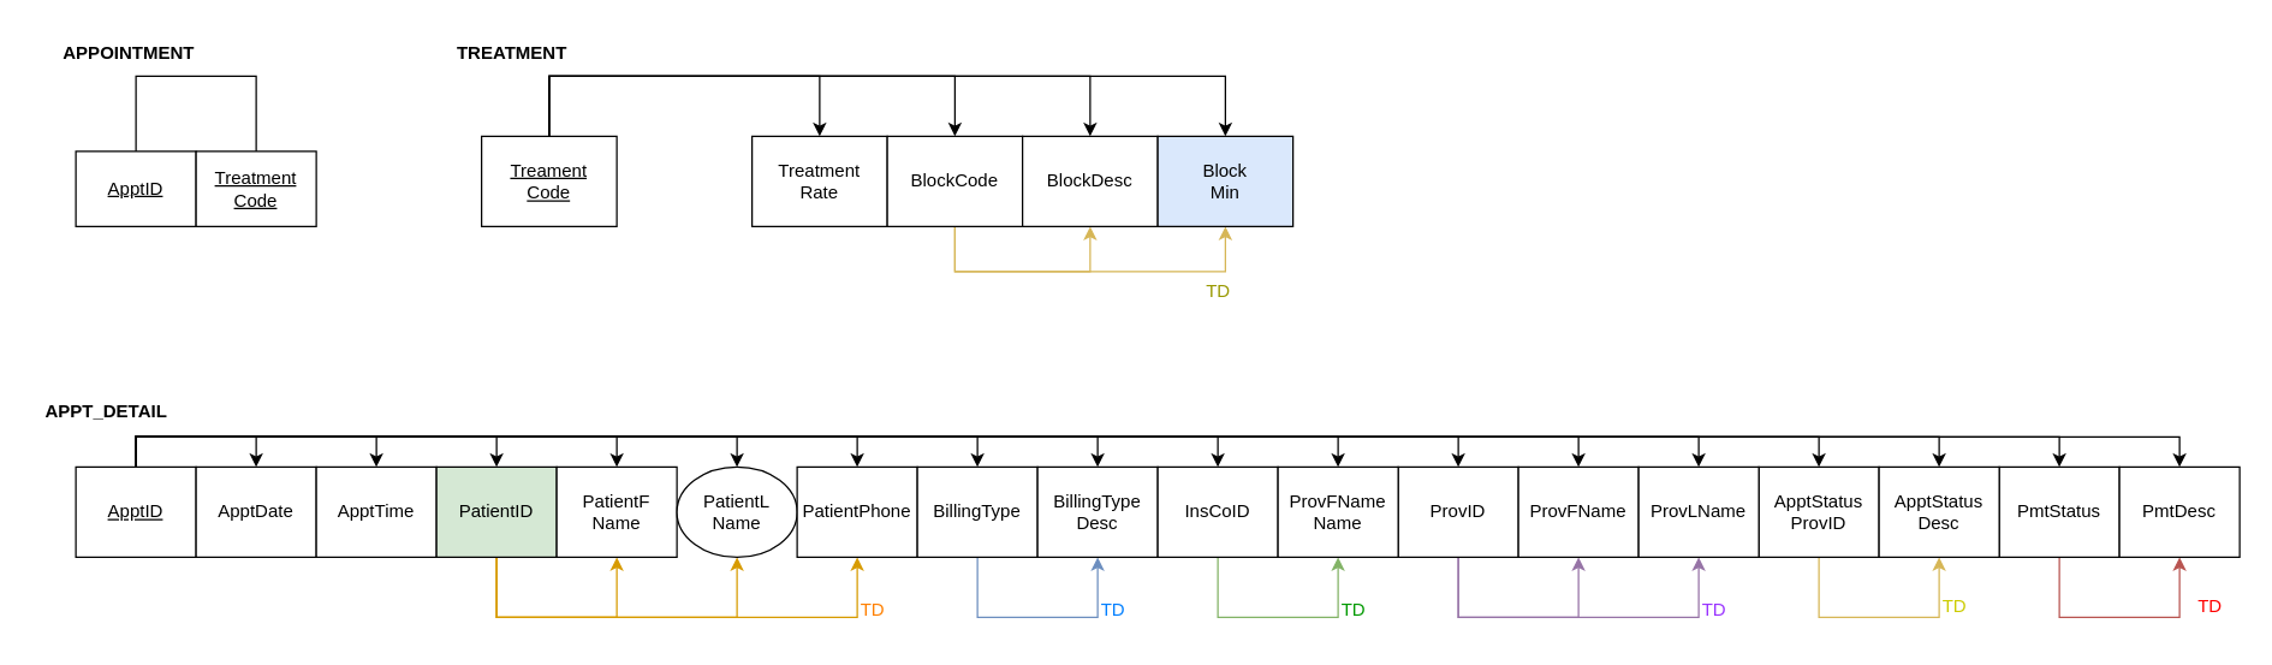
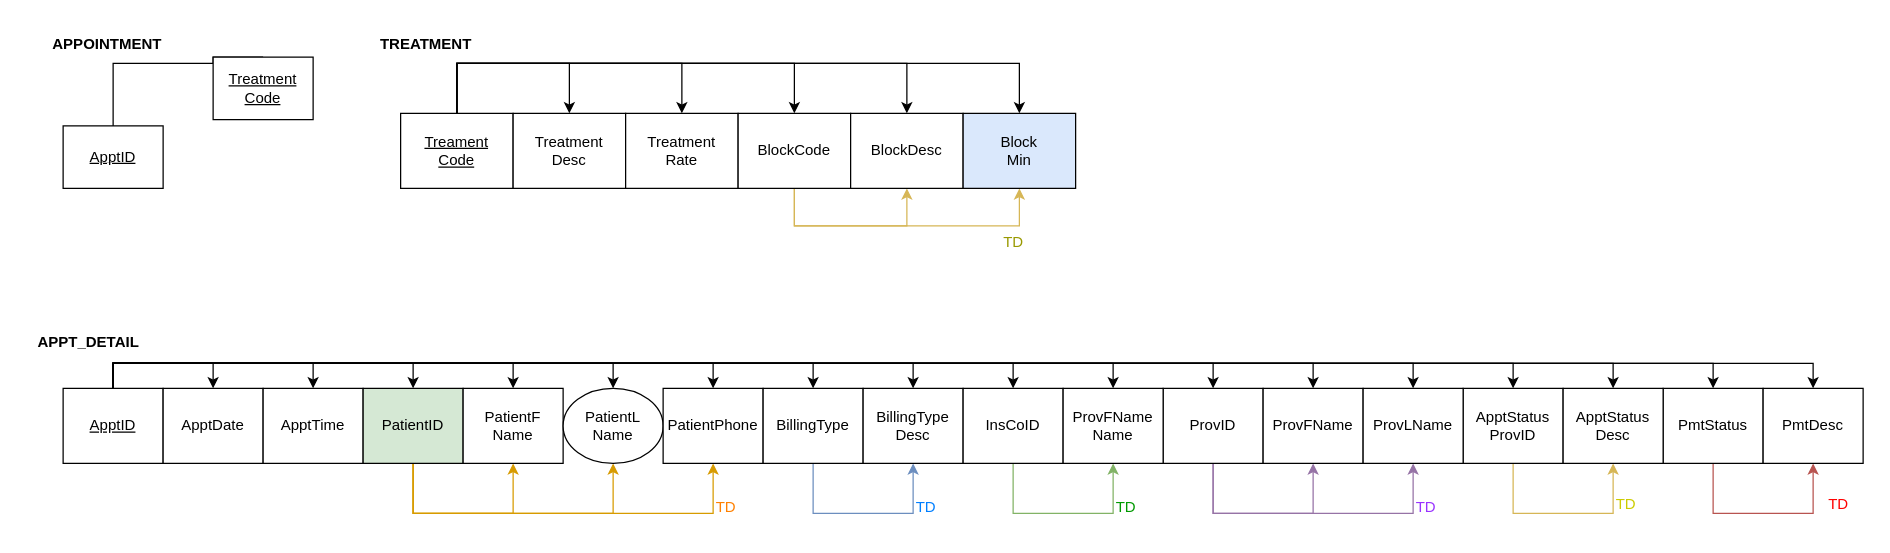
+ <mxCell id="6" style="edgeStyle=orthogonalEdgeStyle;rounded=0;orthogonalLoop=1;jettySize=auto;html=1;exitX=0.5;exitY=0;exitDx=0;exitDy=0;entryX=0.5;entryY=0;entryDx=0;entryDy=0;" parent="1" source="11" target="12" edge="1"><mxGeometry relative="1" as="geometry"><Array as="points"><mxPoint x="365" y="50" /><mxPoint x="455" y="50" /></Array></mxGeometry></mxCell>
+ <mxCell id="12" value="Treatment&lt;div&gt;Desc&lt;/div&gt;" style="rounded=0;whiteSpace=wrap;html=1;" parent="1" vertex="1"><mxGeometry x="410" y="90" width="90" height="60" as="geometry" /></mxCell>
- <mxCell id="5" value="&lt;u&gt;Treatment&lt;/u&gt;&lt;div&gt;&lt;u&gt;Code&lt;/u&gt;&lt;/div&gt;" style="rounded=0;whiteSpace=wrap;html=1;" parent="1" vertex="1"><mxGeometry x="130" y="100" width="80" height="50" as="geometry" /></mxCell>
+ <mxCell id="5" value="&lt;u&gt;Treatment&lt;/u&gt;&lt;div&gt;&lt;u&gt;Code&lt;/u&gt;&lt;/div&gt;" style="rounded=0;whiteSpace=wrap;html=1;" parent="1" vertex="1"><mxGeometry x="170" y="45" width="80" height="50" as="geometry" /></mxCell>
